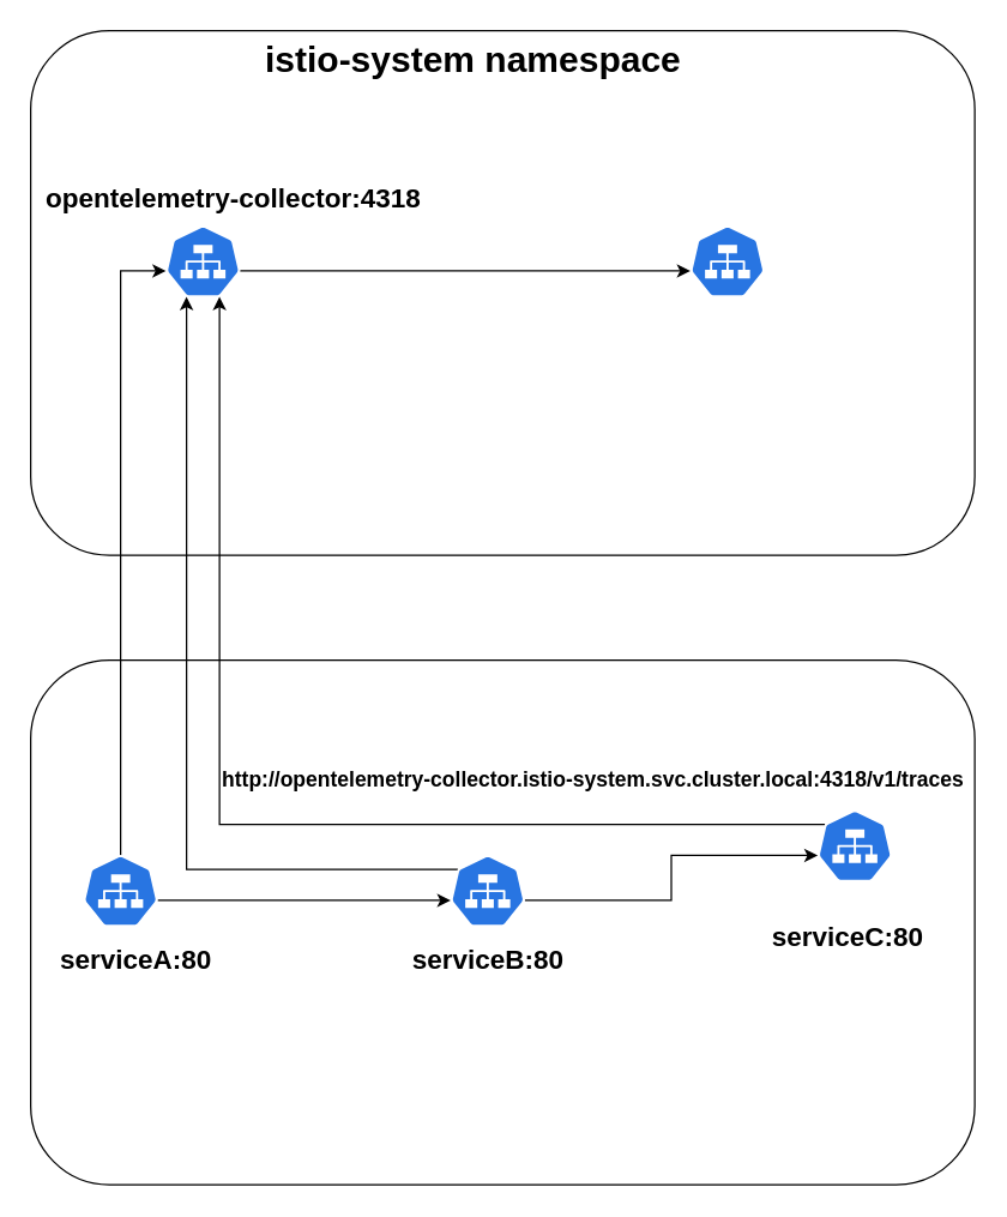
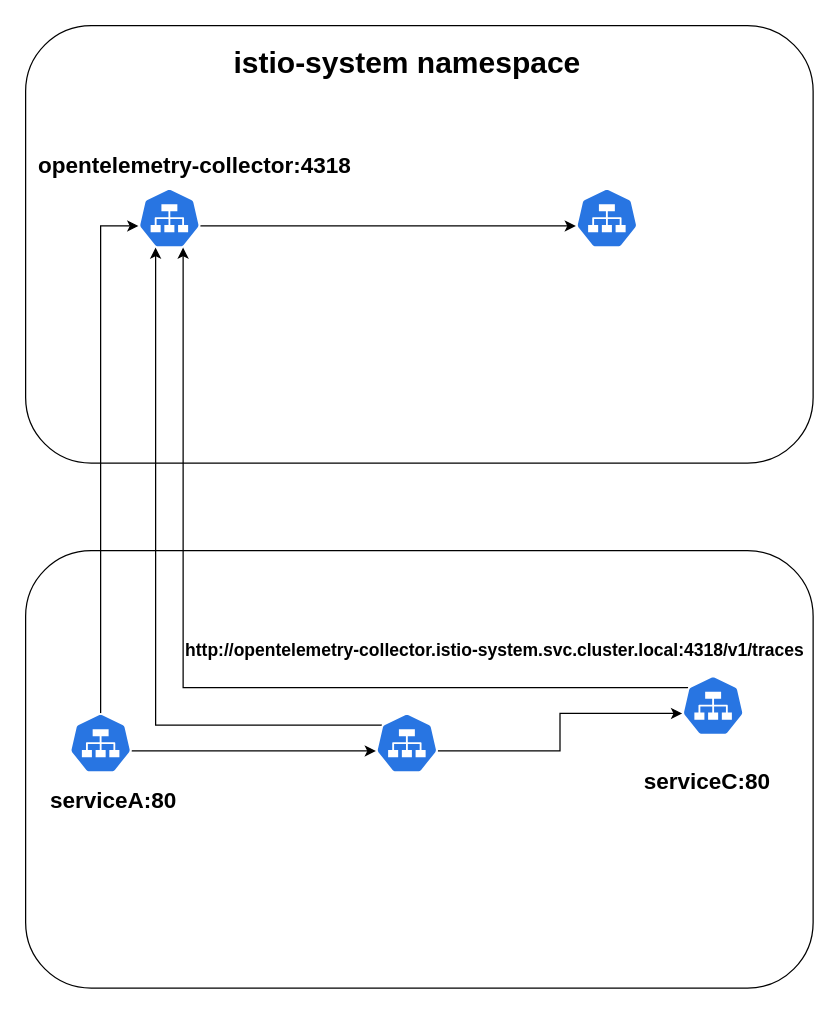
- <mxCell id="3" value="&lt;b&gt;&lt;font style=&quot;font-size: 24px;&quot;&gt;istio-system namespace&lt;/font&gt;&lt;/b&gt;" style="text;html=1;resizable=0;autosize=1;align=center;verticalAlign=middle;points=[];fillColor=none;strokeColor=none;rounded=0;" vertex="1" parent="1"><mxGeometry x="170" y="30" width="290" height="20" as="geometry" /></mxCell>
+ <mxCell id="3" value="&lt;b&gt;&lt;font style=&quot;font-size: 24px;&quot;&gt;istio-system namespace&lt;/font&gt;&lt;/b&gt;" style="text;html=1;resizable=0;autosize=1;align=center;verticalAlign=middle;points=[];fillColor=none;strokeColor=none;rounded=0;" vertex="1" parent="1"><mxGeometry x="180" y="40" width="290" height="20" as="geometry" /></mxCell>
- <mxCell id="16" value="&lt;b&gt;&lt;font style=&quot;font-size: 18px;&quot;&gt;serviceB:80&lt;/font&gt;&lt;/b&gt;" style="text;html=1;resizable=0;autosize=1;align=center;verticalAlign=middle;points=[];fillColor=none;strokeColor=none;rounded=0;fontSize=24;" vertex="1" parent="1"><mxGeometry x="265" y="618" width="120" height="40" as="geometry" /></mxCell>
